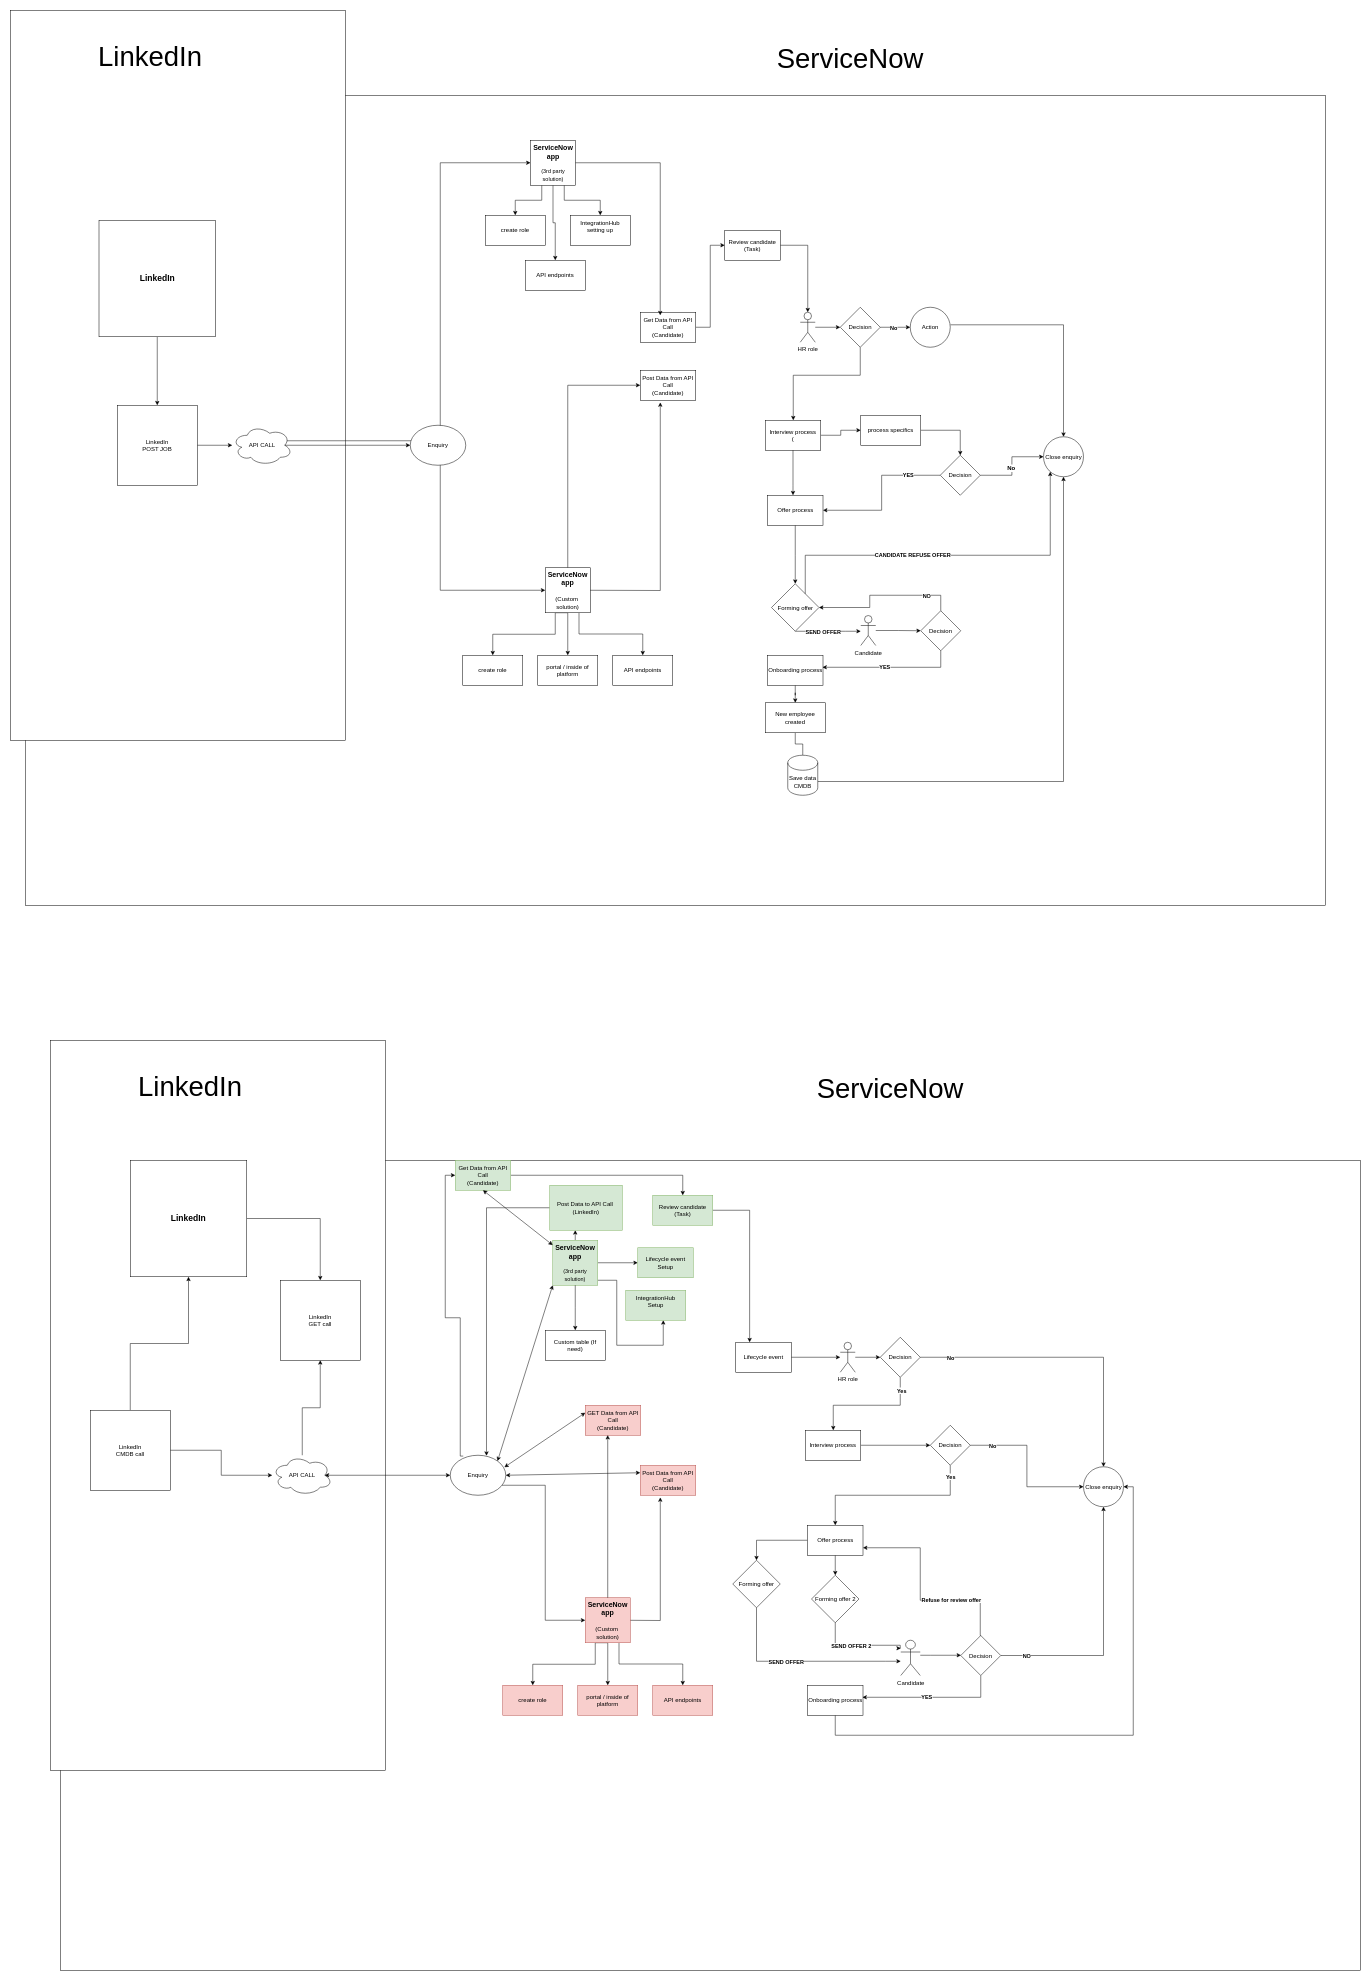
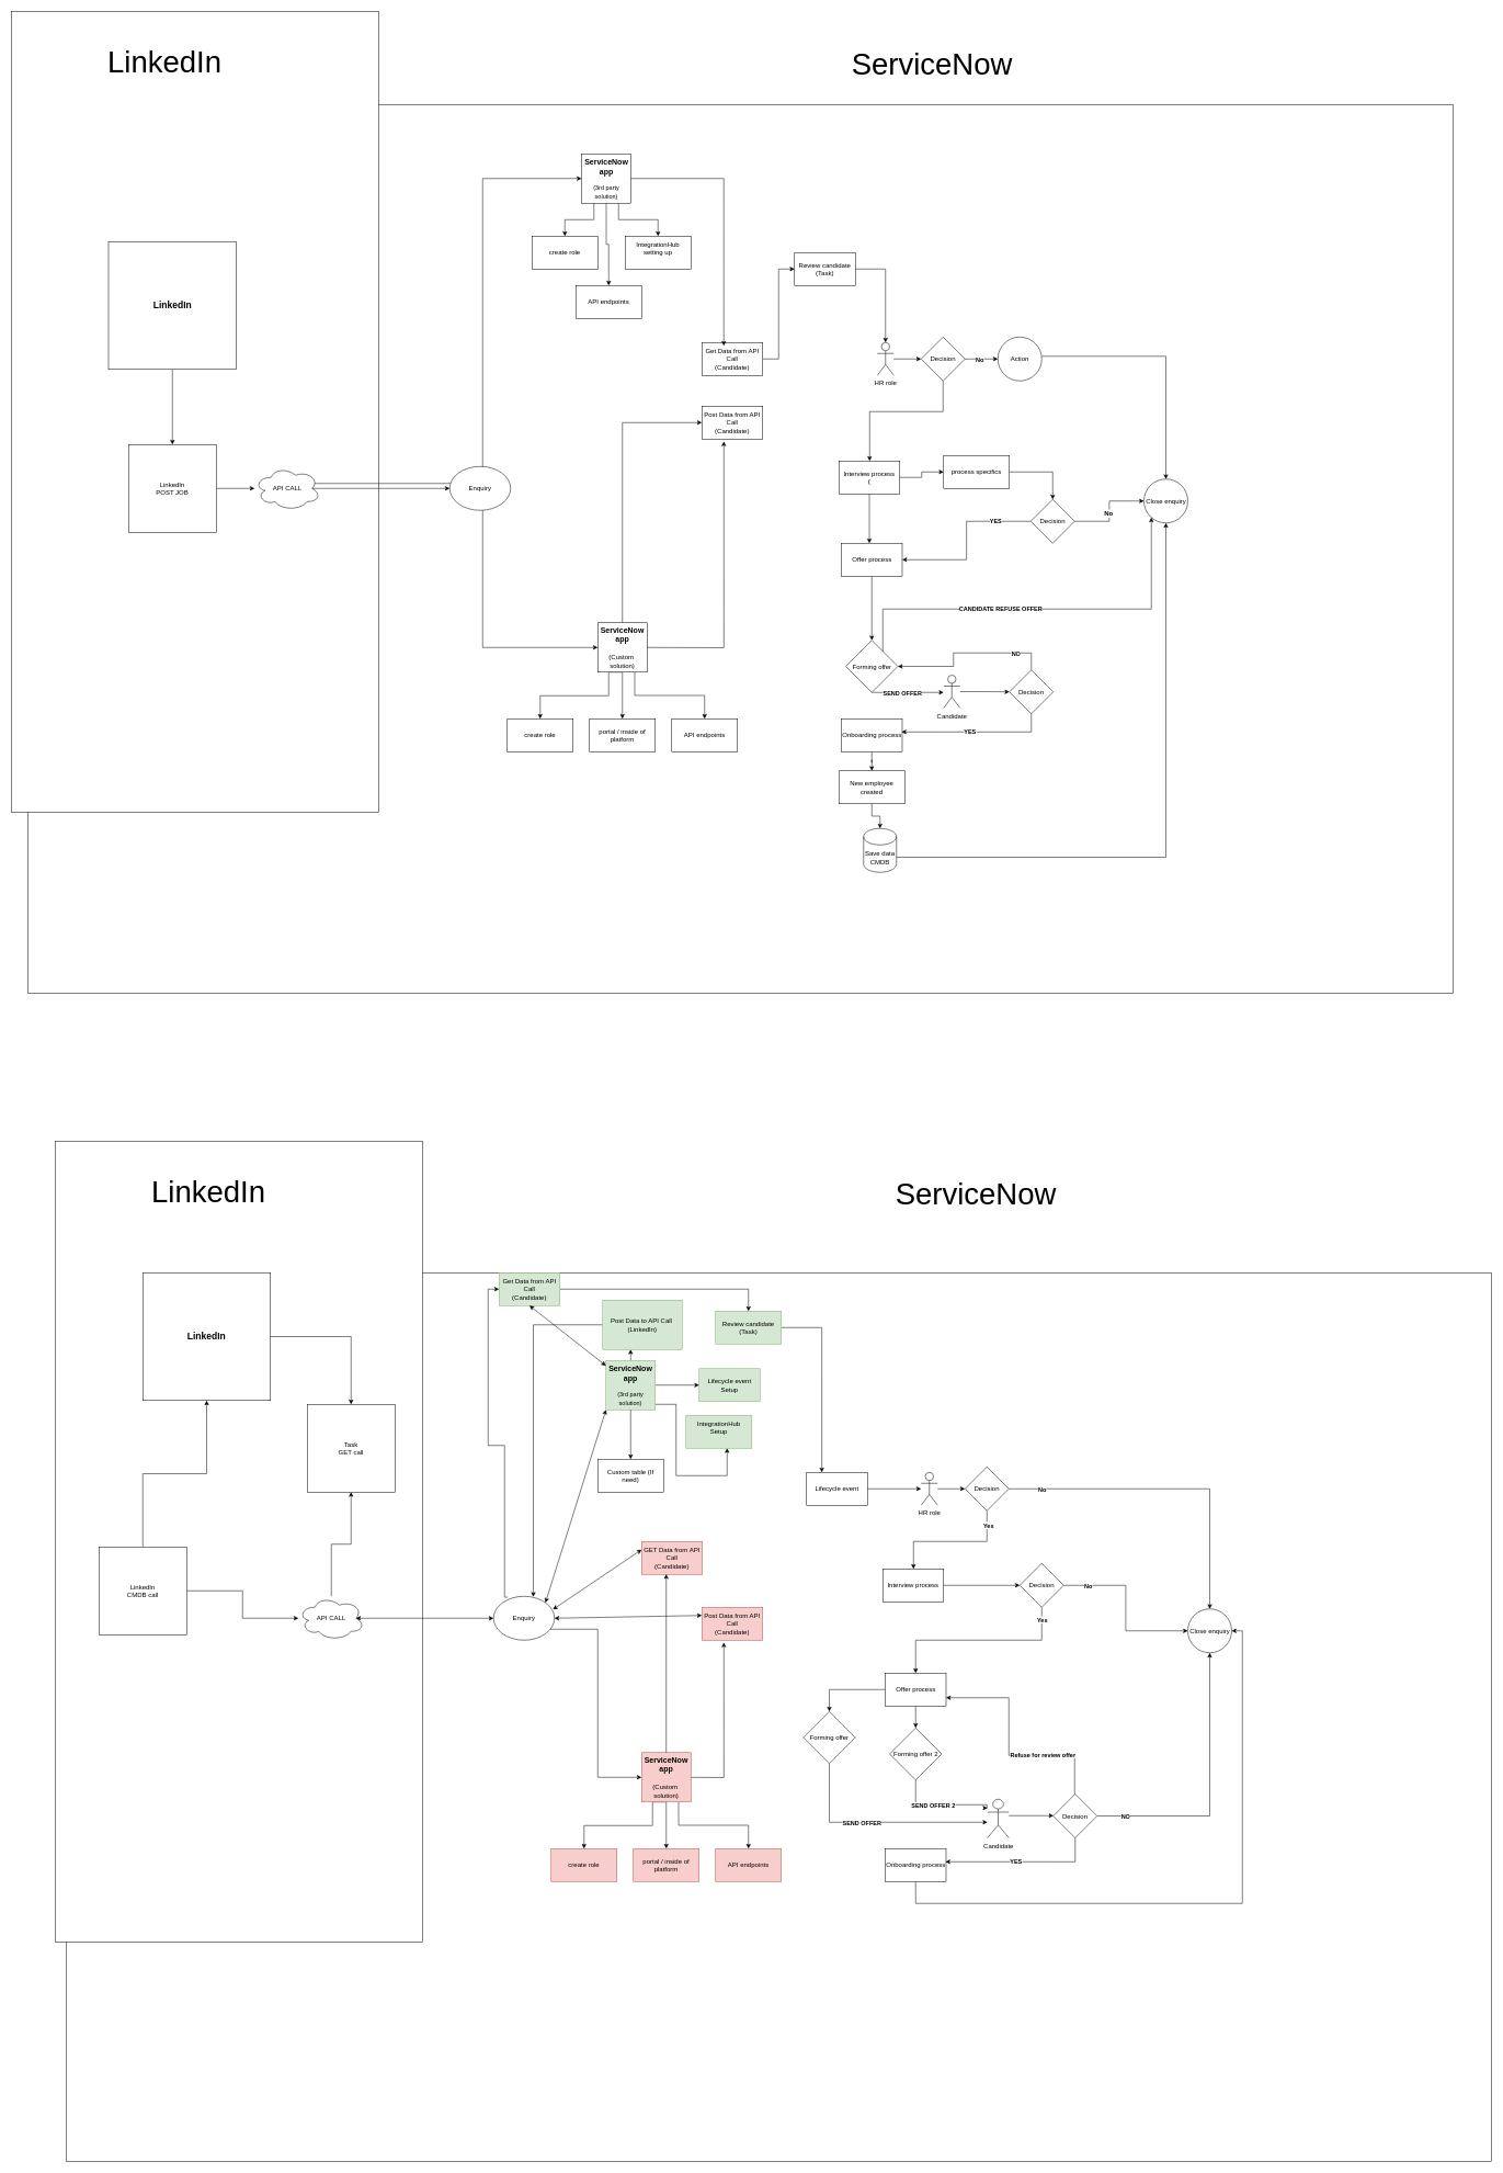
- <mxCell id="27" style="edgeStyle=orthogonalEdgeStyle;rounded=0;orthogonalLoop=1;jettySize=auto;html=1;endArrow=none;" parent="1" source="28" target="74" edge="1"><mxGeometry relative="1" as="geometry" /></mxCell>
+ <mxCell id="27" style="edgeStyle=orthogonalEdgeStyle;rounded=0;orthogonalLoop=1;jettySize=auto;html=1;" parent="1" source="28" target="74" edge="1"><mxGeometry relative="1" as="geometry" /></mxCell>
- <mxCell id="142" value="LinkedIn&lt;br&gt;GET call" style="whiteSpace=wrap;html=1;aspect=fixed;" vertex="1" parent="1"><mxGeometry x="560" y="2560" width="160" height="160" as="geometry" /></mxCell>
+ <mxCell id="142" value="Task&lt;br&gt;GET call" style="whiteSpace=wrap;html=1;aspect=fixed;" vertex="1" parent="1"><mxGeometry x="560" y="2560" width="160" height="160" as="geometry" /></mxCell>
